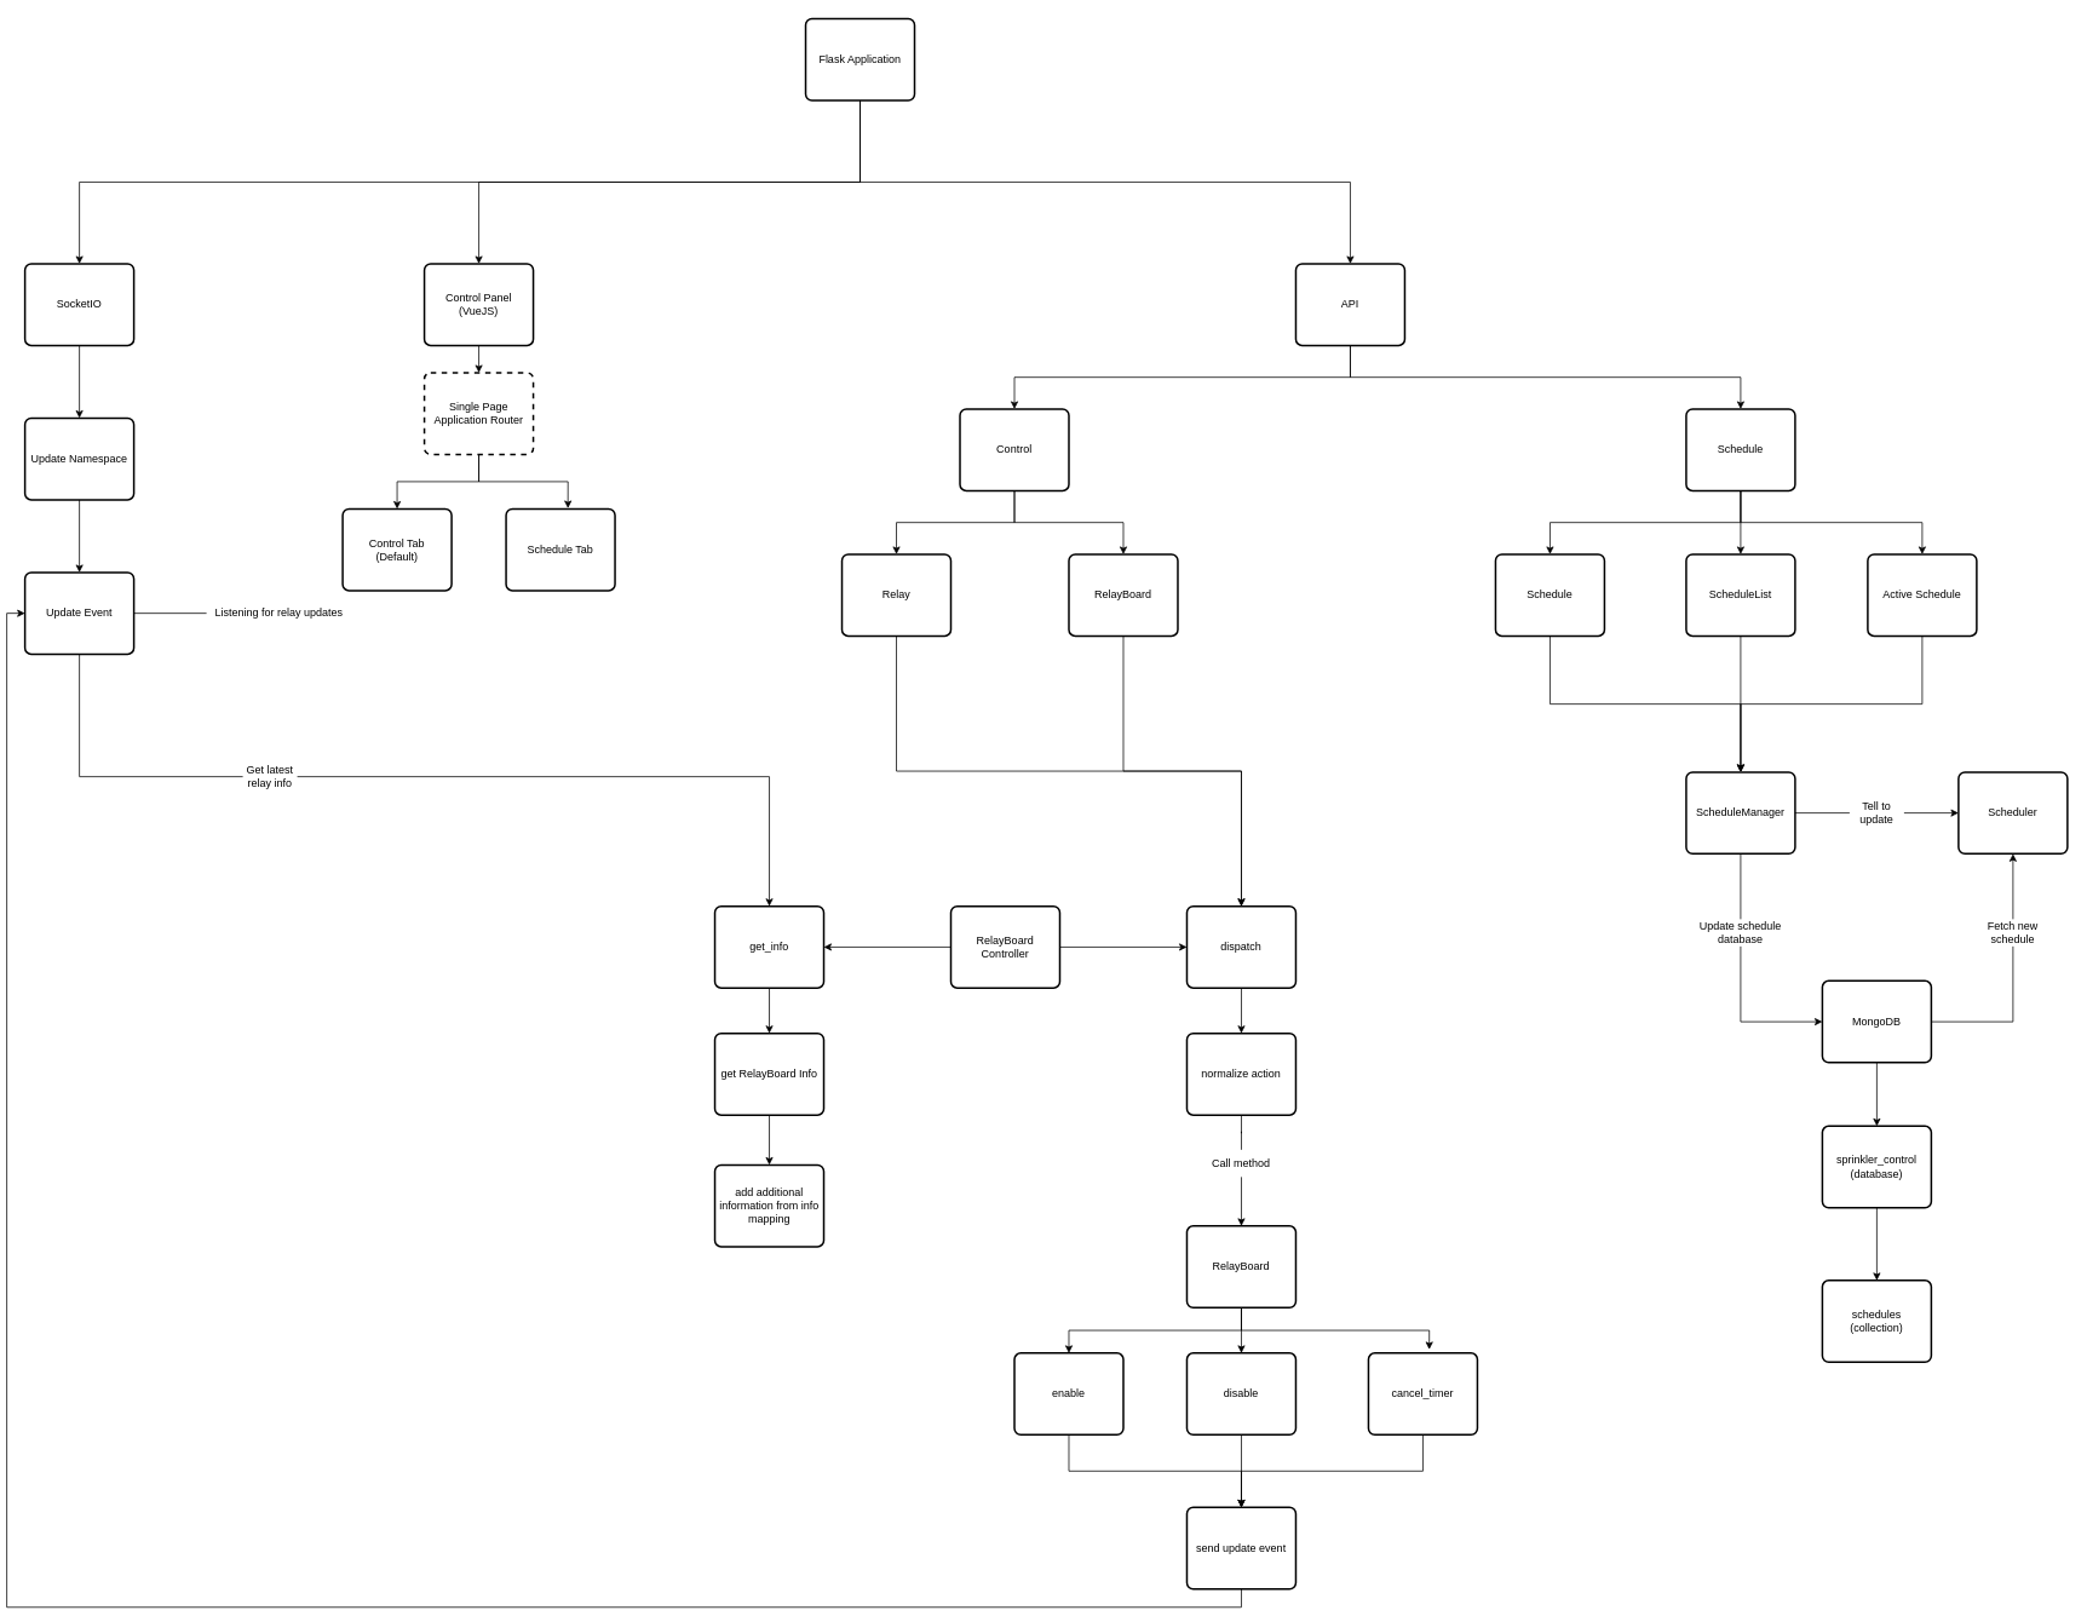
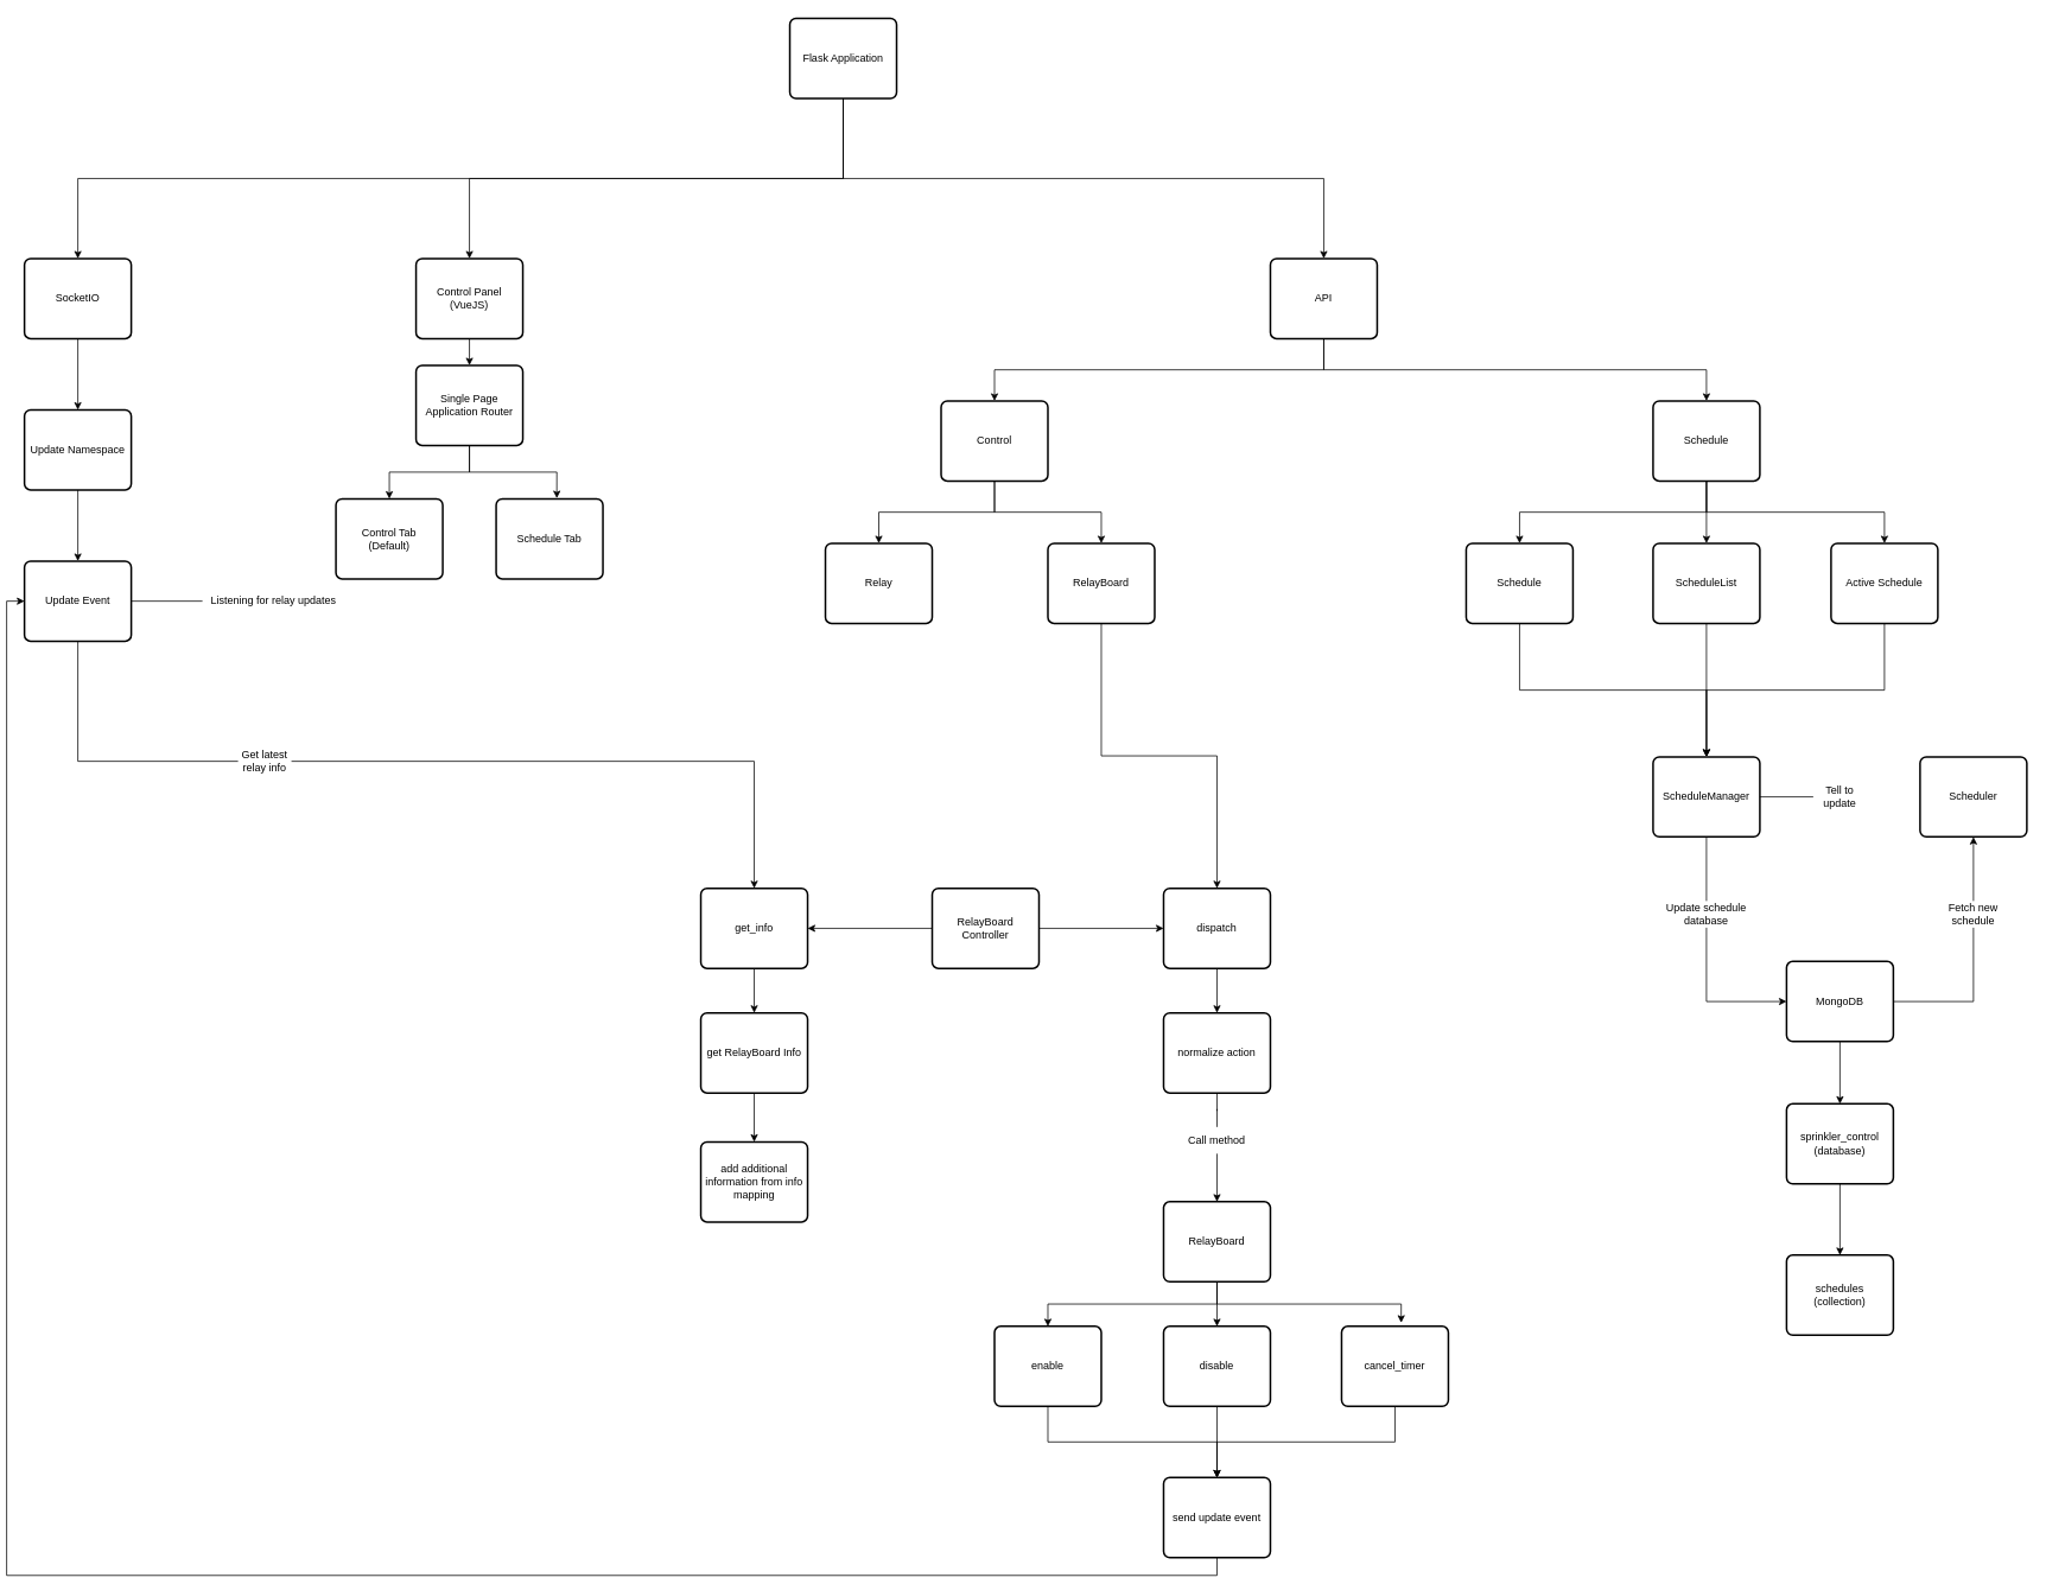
- <mxCell id="84" value="Single Page Application Router" style="rounded=1;whiteSpace=wrap;html=1;absoluteArcSize=1;arcSize=14;strokeWidth=2;fontFamily=Helvetica;fontSize=12;fontColor=default;fillColor=default;dashed=1;" vertex="1" parent="1"><mxGeometry x="460" y="410" width="120" height="90" as="geometry" /></mxCell>
+ <mxCell id="84" value="Single Page Application Router" style="rounded=1;whiteSpace=wrap;html=1;absoluteArcSize=1;arcSize=14;strokeWidth=2;fontFamily=Helvetica;fontSize=12;fontColor=default;fillColor=default;" vertex="1" parent="1"><mxGeometry x="460" y="410" width="120" height="90" as="geometry" /></mxCell>
- <mxCell id="32" style="edgeStyle=orthogonalEdgeStyle;rounded=0;orthogonalLoop=1;jettySize=auto;html=1;exitX=0.5;exitY=1;exitDx=0;exitDy=0;entryX=0.5;entryY=0;entryDx=0;entryDy=0;" parent="1" source="33" target="48" edge="1"><mxGeometry relative="1" as="geometry" /></mxCell>
- <mxCell id="55" style="edgeStyle=orthogonalEdgeStyle;rounded=0;orthogonalLoop=1;jettySize=auto;html=1;exitX=1;exitY=0.5;exitDx=0;exitDy=0;entryX=0;entryY=0.5;entryDx=0;entryDy=0;startArrow=none;" parent="1" source="62" target="57" edge="1"><mxGeometry relative="1" as="geometry" /></mxCell>
